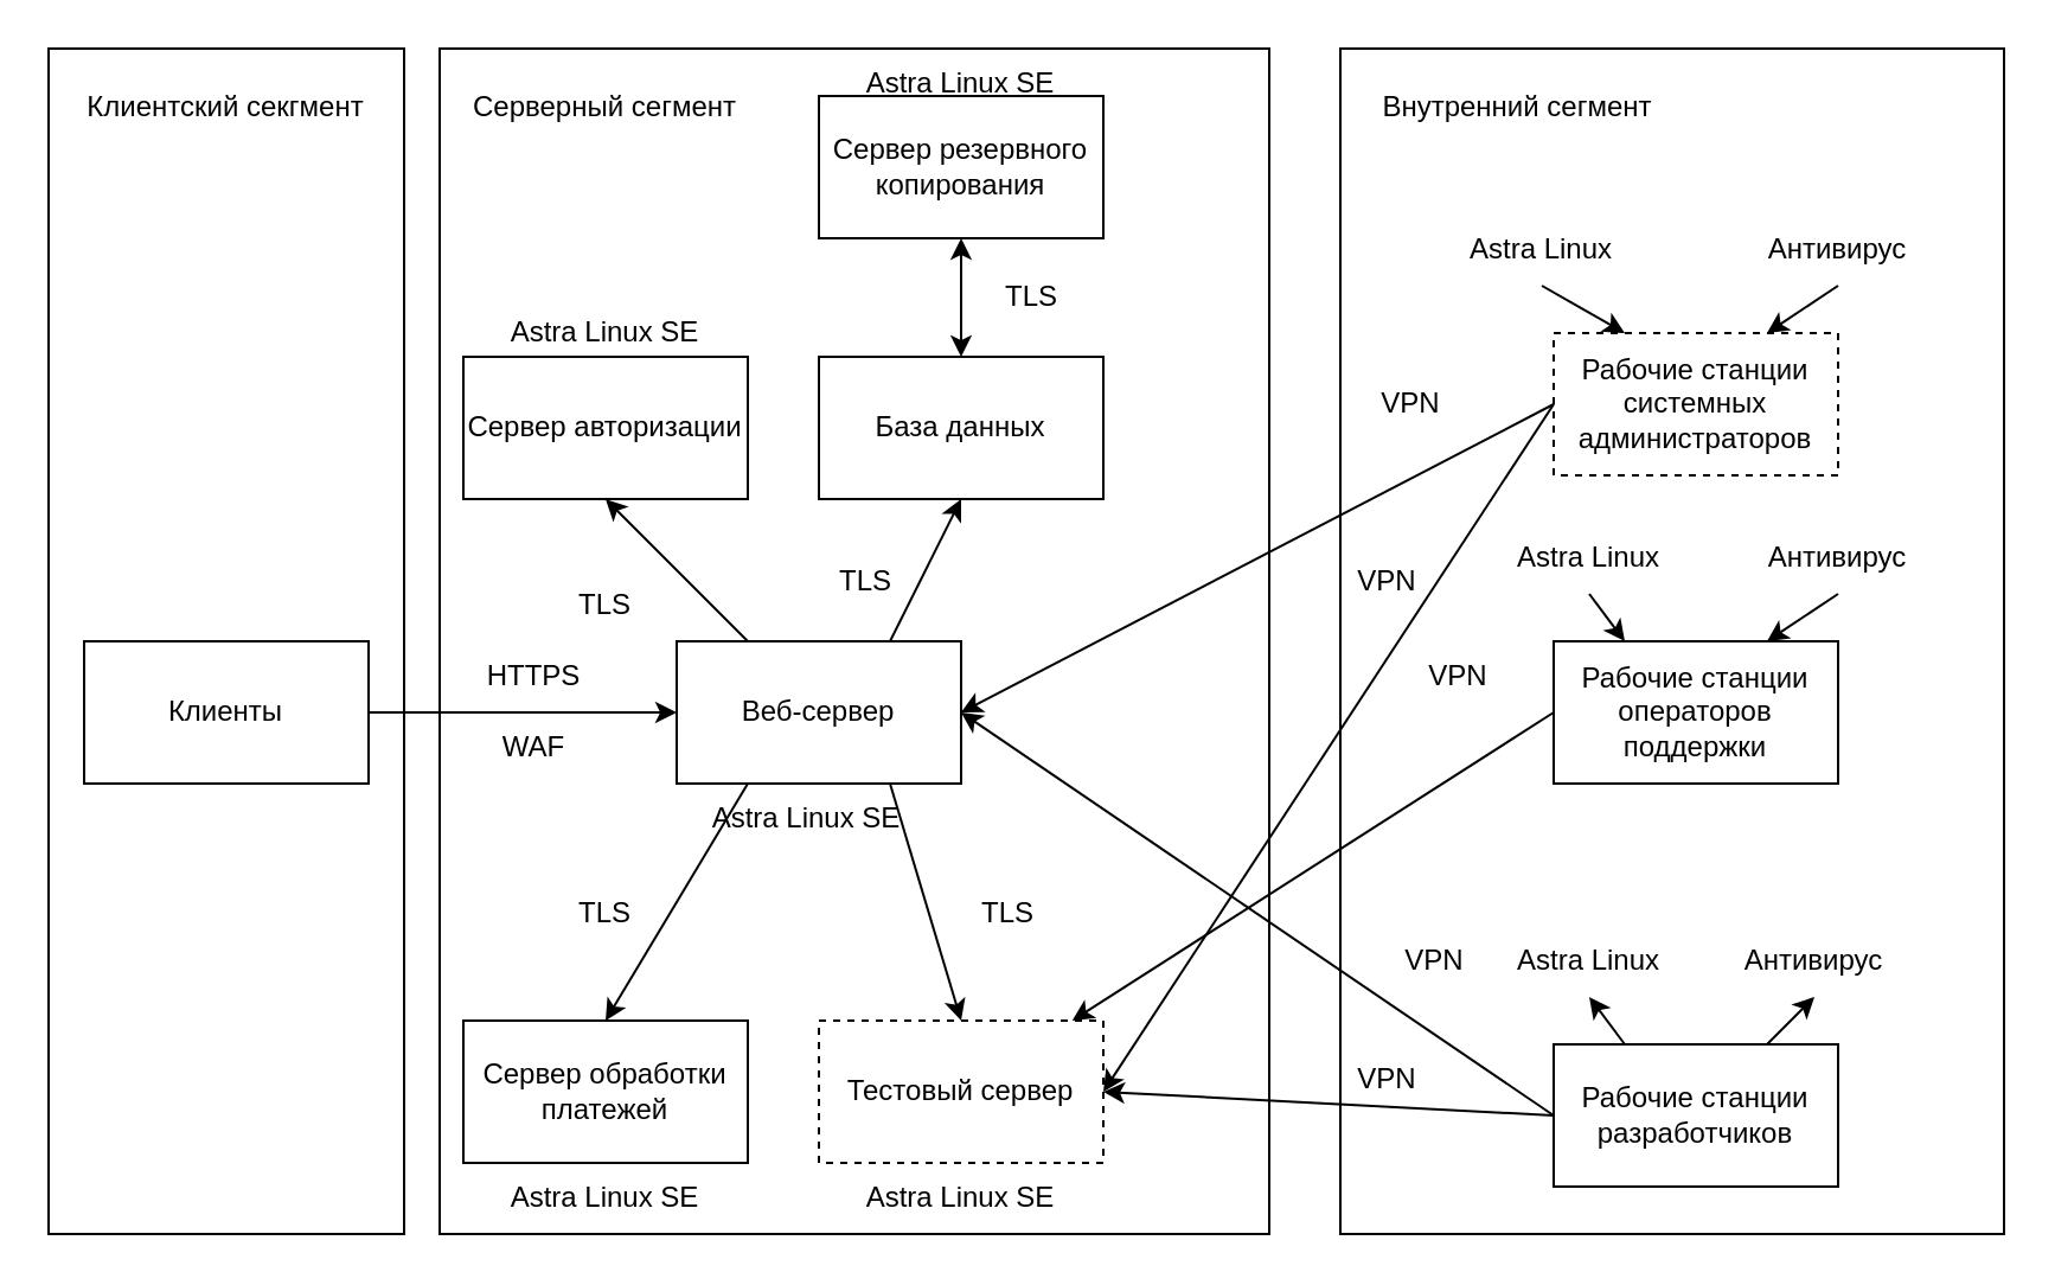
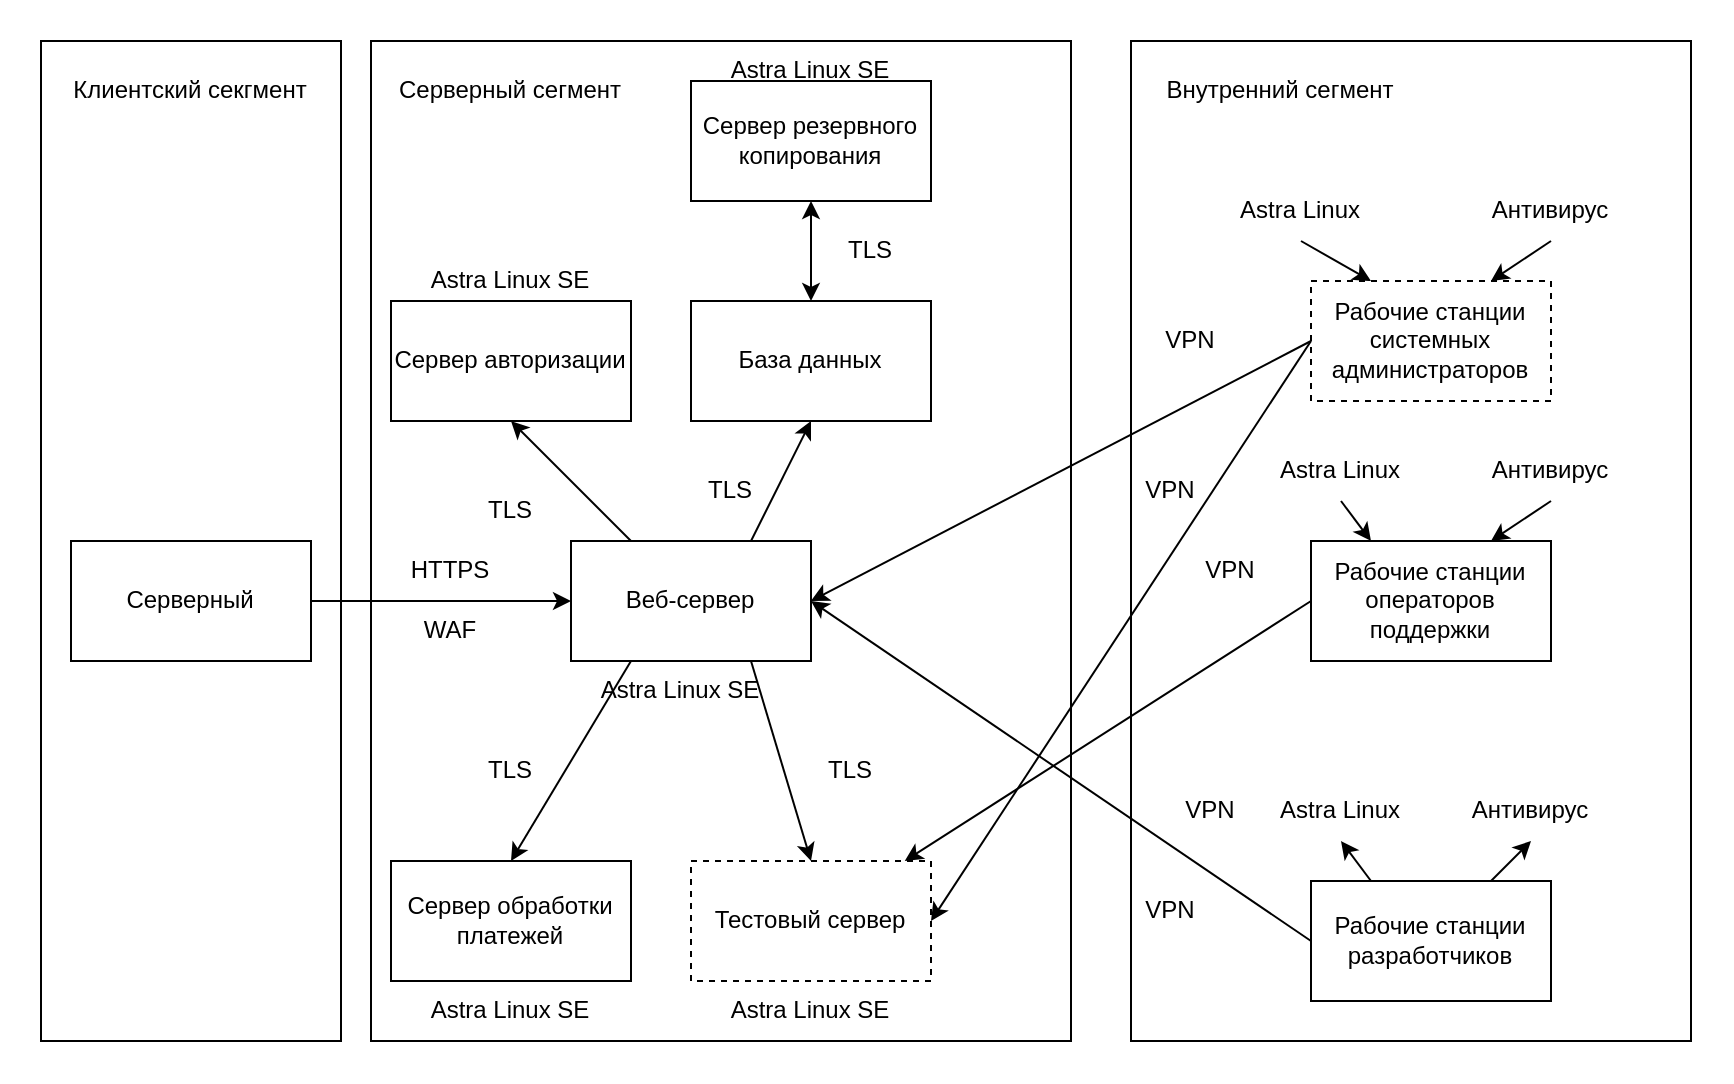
- <mxCell id="5" value="Клиенты" style="rounded=0;whiteSpace=wrap;html=1;" vertex="1" parent="1"><mxGeometry x="35" y="270" width="120" height="60" as="geometry" /></mxCell>
+ <mxCell id="5" value="Серверный" style="rounded=0;whiteSpace=wrap;html=1;" vertex="1" parent="1"><mxGeometry x="35" y="270" width="120" height="60" as="geometry" /></mxCell>
- <mxCell id="22" value="" style="endArrow=classic;html=1;rounded=0;exitX=0;exitY=0.5;exitDx=0;exitDy=0;entryX=1;entryY=0.5;entryDx=0;entryDy=0;" edge="1" parent="1" source="12" target="19"><mxGeometry width="50" height="50" relative="1" as="geometry"><mxPoint x="165" y="520" as="sourcePoint" /><mxPoint x="215" y="470" as="targetPoint" /></mxGeometry></mxCell>
